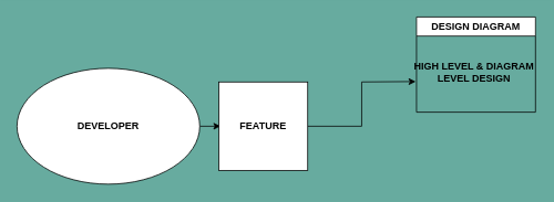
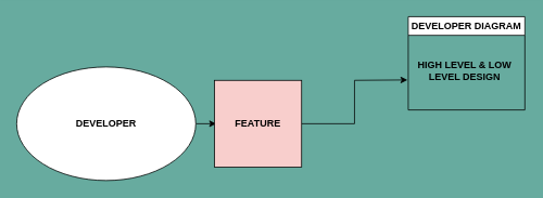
- <mxCell id="6" value="DESIGN DIAGRAM" style="swimlane;whiteSpace=wrap;html=1;" vertex="1" parent="1"><mxGeometry x="501" y="20" width="143.25" height="115" as="geometry" /></mxCell>
+ <mxCell id="6" value="DEVELOPER DIAGRAM" style="swimlane;whiteSpace=wrap;html=1;" vertex="1" parent="1"><mxGeometry x="501" y="20" width="143.25" height="115" as="geometry" /></mxCell>
- <mxCell id="7" value="&lt;b&gt;HIGH LEVEL &amp;amp; DIAGRAM &lt;br&gt;LEVEL DESIGN&lt;br&gt;&lt;/b&gt;" style="text;html=1;align=center;verticalAlign=middle;resizable=0;points=[];autosize=1;strokeColor=none;fillColor=none;" vertex="1" parent="6"><mxGeometry x="2.25" y="46" width="133" height="41" as="geometry" /></mxCell>
+ <mxCell id="7" value="&lt;b&gt;HIGH LEVEL &amp;amp; LOW &lt;br&gt;LEVEL DESIGN&lt;br&gt;&lt;/b&gt;" style="text;html=1;align=center;verticalAlign=middle;resizable=0;points=[];autosize=1;strokeColor=none;fillColor=none;" vertex="1" parent="6"><mxGeometry x="2.25" y="46" width="133" height="41" as="geometry" /></mxCell>
- <mxCell id="5" value="&lt;b&gt;FEATURE&lt;/b&gt;" style="whiteSpace=wrap;html=1;aspect=fixed;" vertex="1" parent="1"><mxGeometry x="263" y="98.5" width="107" height="107" as="geometry" /></mxCell>
+ <mxCell id="5" value="&lt;b&gt;FEATURE&lt;/b&gt;" style="whiteSpace=wrap;html=1;aspect=fixed;fillColor=#f8cecc;" vertex="1" parent="1"><mxGeometry x="263" y="98.5" width="107" height="107" as="geometry" /></mxCell>
